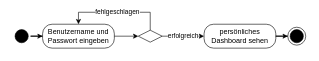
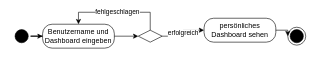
- <mxCell id="5" value="Benutzername und Passwort eingeben" style="rounded=1;whiteSpace=wrap;html=1;arcSize=40;fontColor=#000000;fillColor=none;" vertex="1" parent="1"><mxGeometry x="70" y="40" width="120" height="40" as="geometry" /></mxCell>
+ <mxCell id="5" value="Benutzername und Dashboard eingeben" style="rounded=1;whiteSpace=wrap;html=1;arcSize=40;fontColor=#000000;fillColor=none;" vertex="1" parent="1"><mxGeometry x="70" y="40" width="120" height="40" as="geometry" /></mxCell>
- <mxCell id="10" value="persönliches Dashboard sehen" style="rounded=1;whiteSpace=wrap;html=1;arcSize=40;fontColor=#000000;fillColor=none;" vertex="1" parent="1"><mxGeometry x="340" y="40" width="120" height="40" as="geometry" /></mxCell>
+ <mxCell id="10" value="persönliches Dashboard sehen" style="rounded=1;whiteSpace=wrap;html=1;arcSize=40;fontColor=#000000;fillColor=none;" vertex="1" parent="1"><mxGeometry x="340" y="30" width="120" height="40" as="geometry" /></mxCell>
